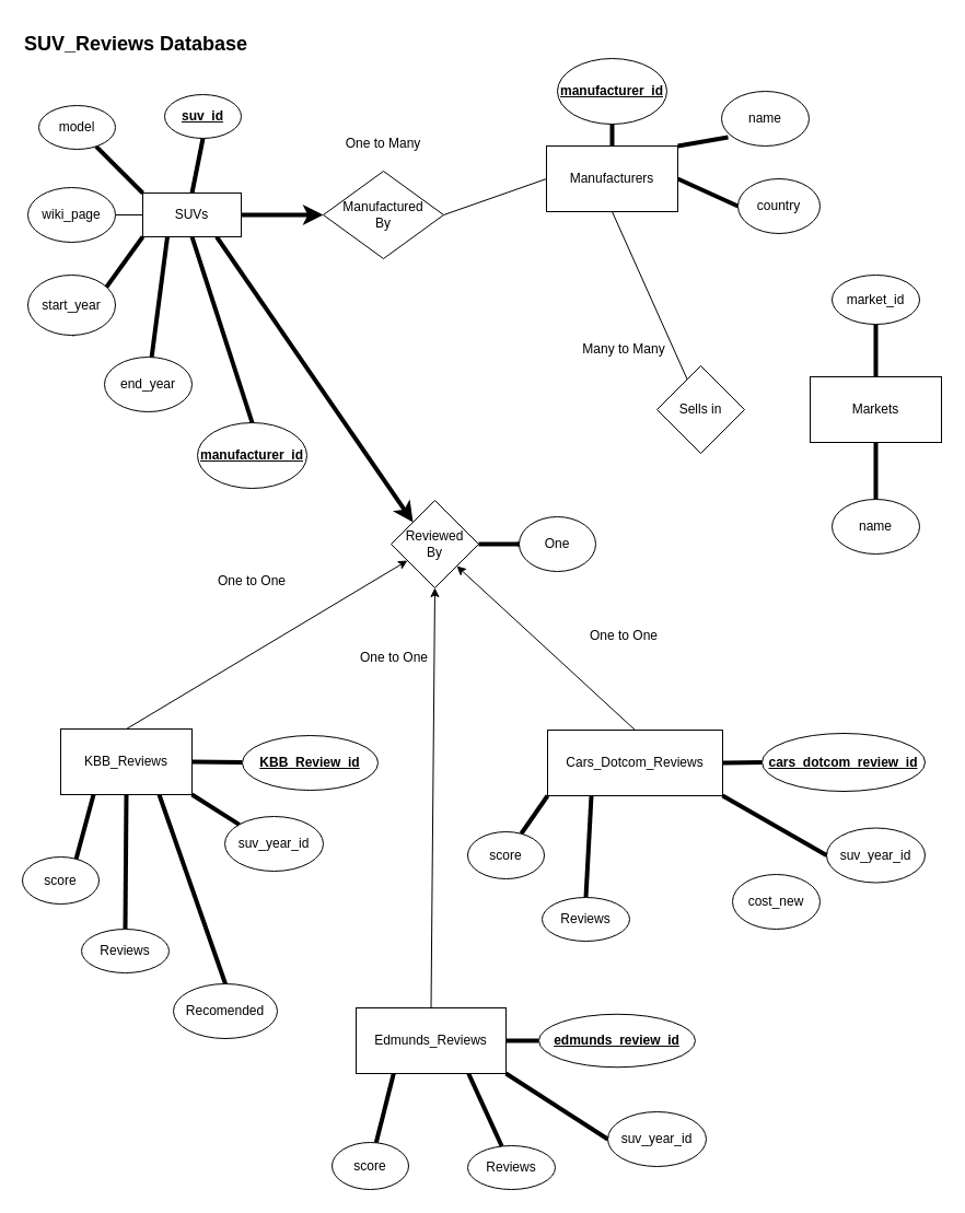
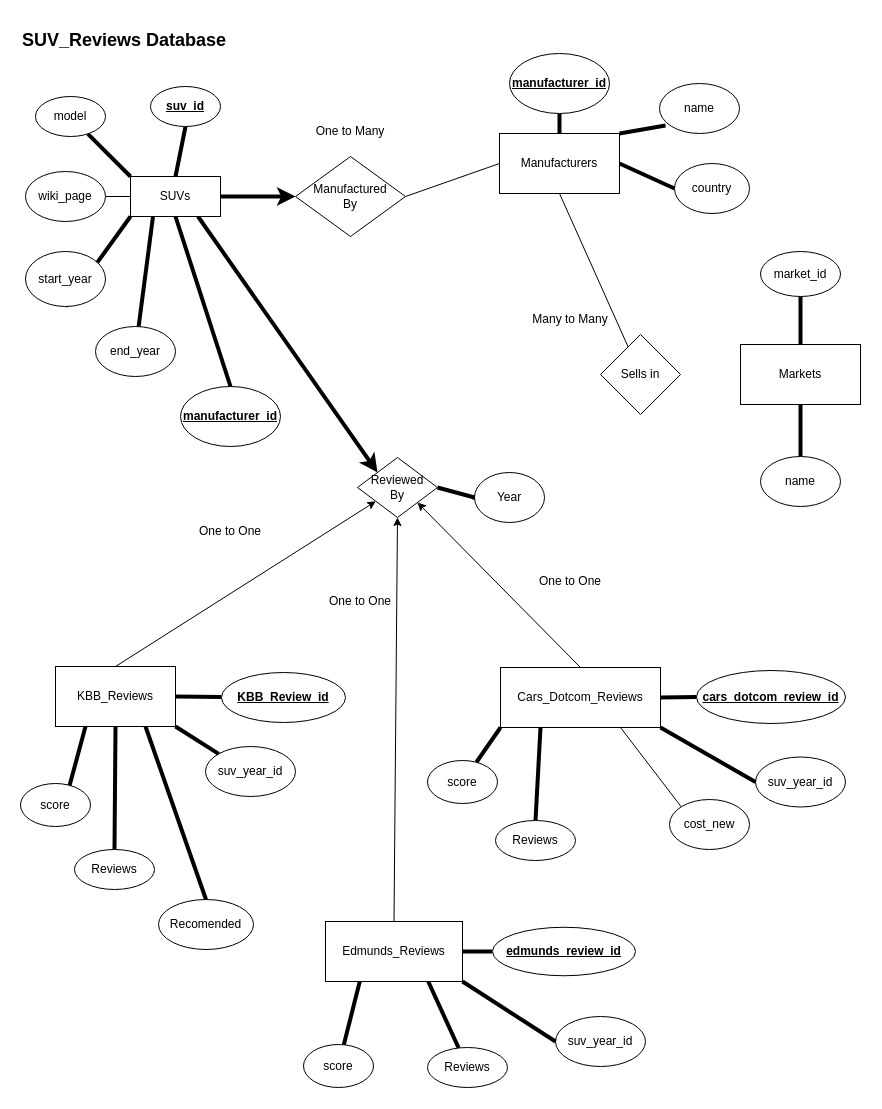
- <mxCell id="35" value="Reviewed&lt;br&gt;By" style="rhombus;whiteSpace=wrap;html=1;" parent="1" vertex="1"><mxGeometry x="357" y="457" width="80" height="80" as="geometry" /></mxCell>
+ <mxCell id="35" value="Reviewed&lt;br&gt;By" style="rhombus;whiteSpace=wrap;html=1;" parent="1" vertex="1"><mxGeometry x="357" y="457" width="80" height="60" as="geometry" /></mxCell>
- <mxCell id="38" value="One" style="ellipse;whiteSpace=wrap;html=1;" parent="1" vertex="1"><mxGeometry x="474" y="472" width="70" height="50" as="geometry" /></mxCell>
+ <mxCell id="38" value="Year" style="ellipse;whiteSpace=wrap;html=1;" parent="1" vertex="1"><mxGeometry x="474" y="472" width="70" height="50" as="geometry" /></mxCell>
+ <mxCell id="60" style="edgeStyle=none;html=1;exitX=0;exitY=0;exitDx=0;exitDy=0;entryX=0.75;entryY=1;entryDx=0;entryDy=0;endArrow=none;endFill=0;strokeWidth=1;" parent="1" source="61" target="30" edge="1"><mxGeometry relative="1" as="geometry" /></mxCell>
